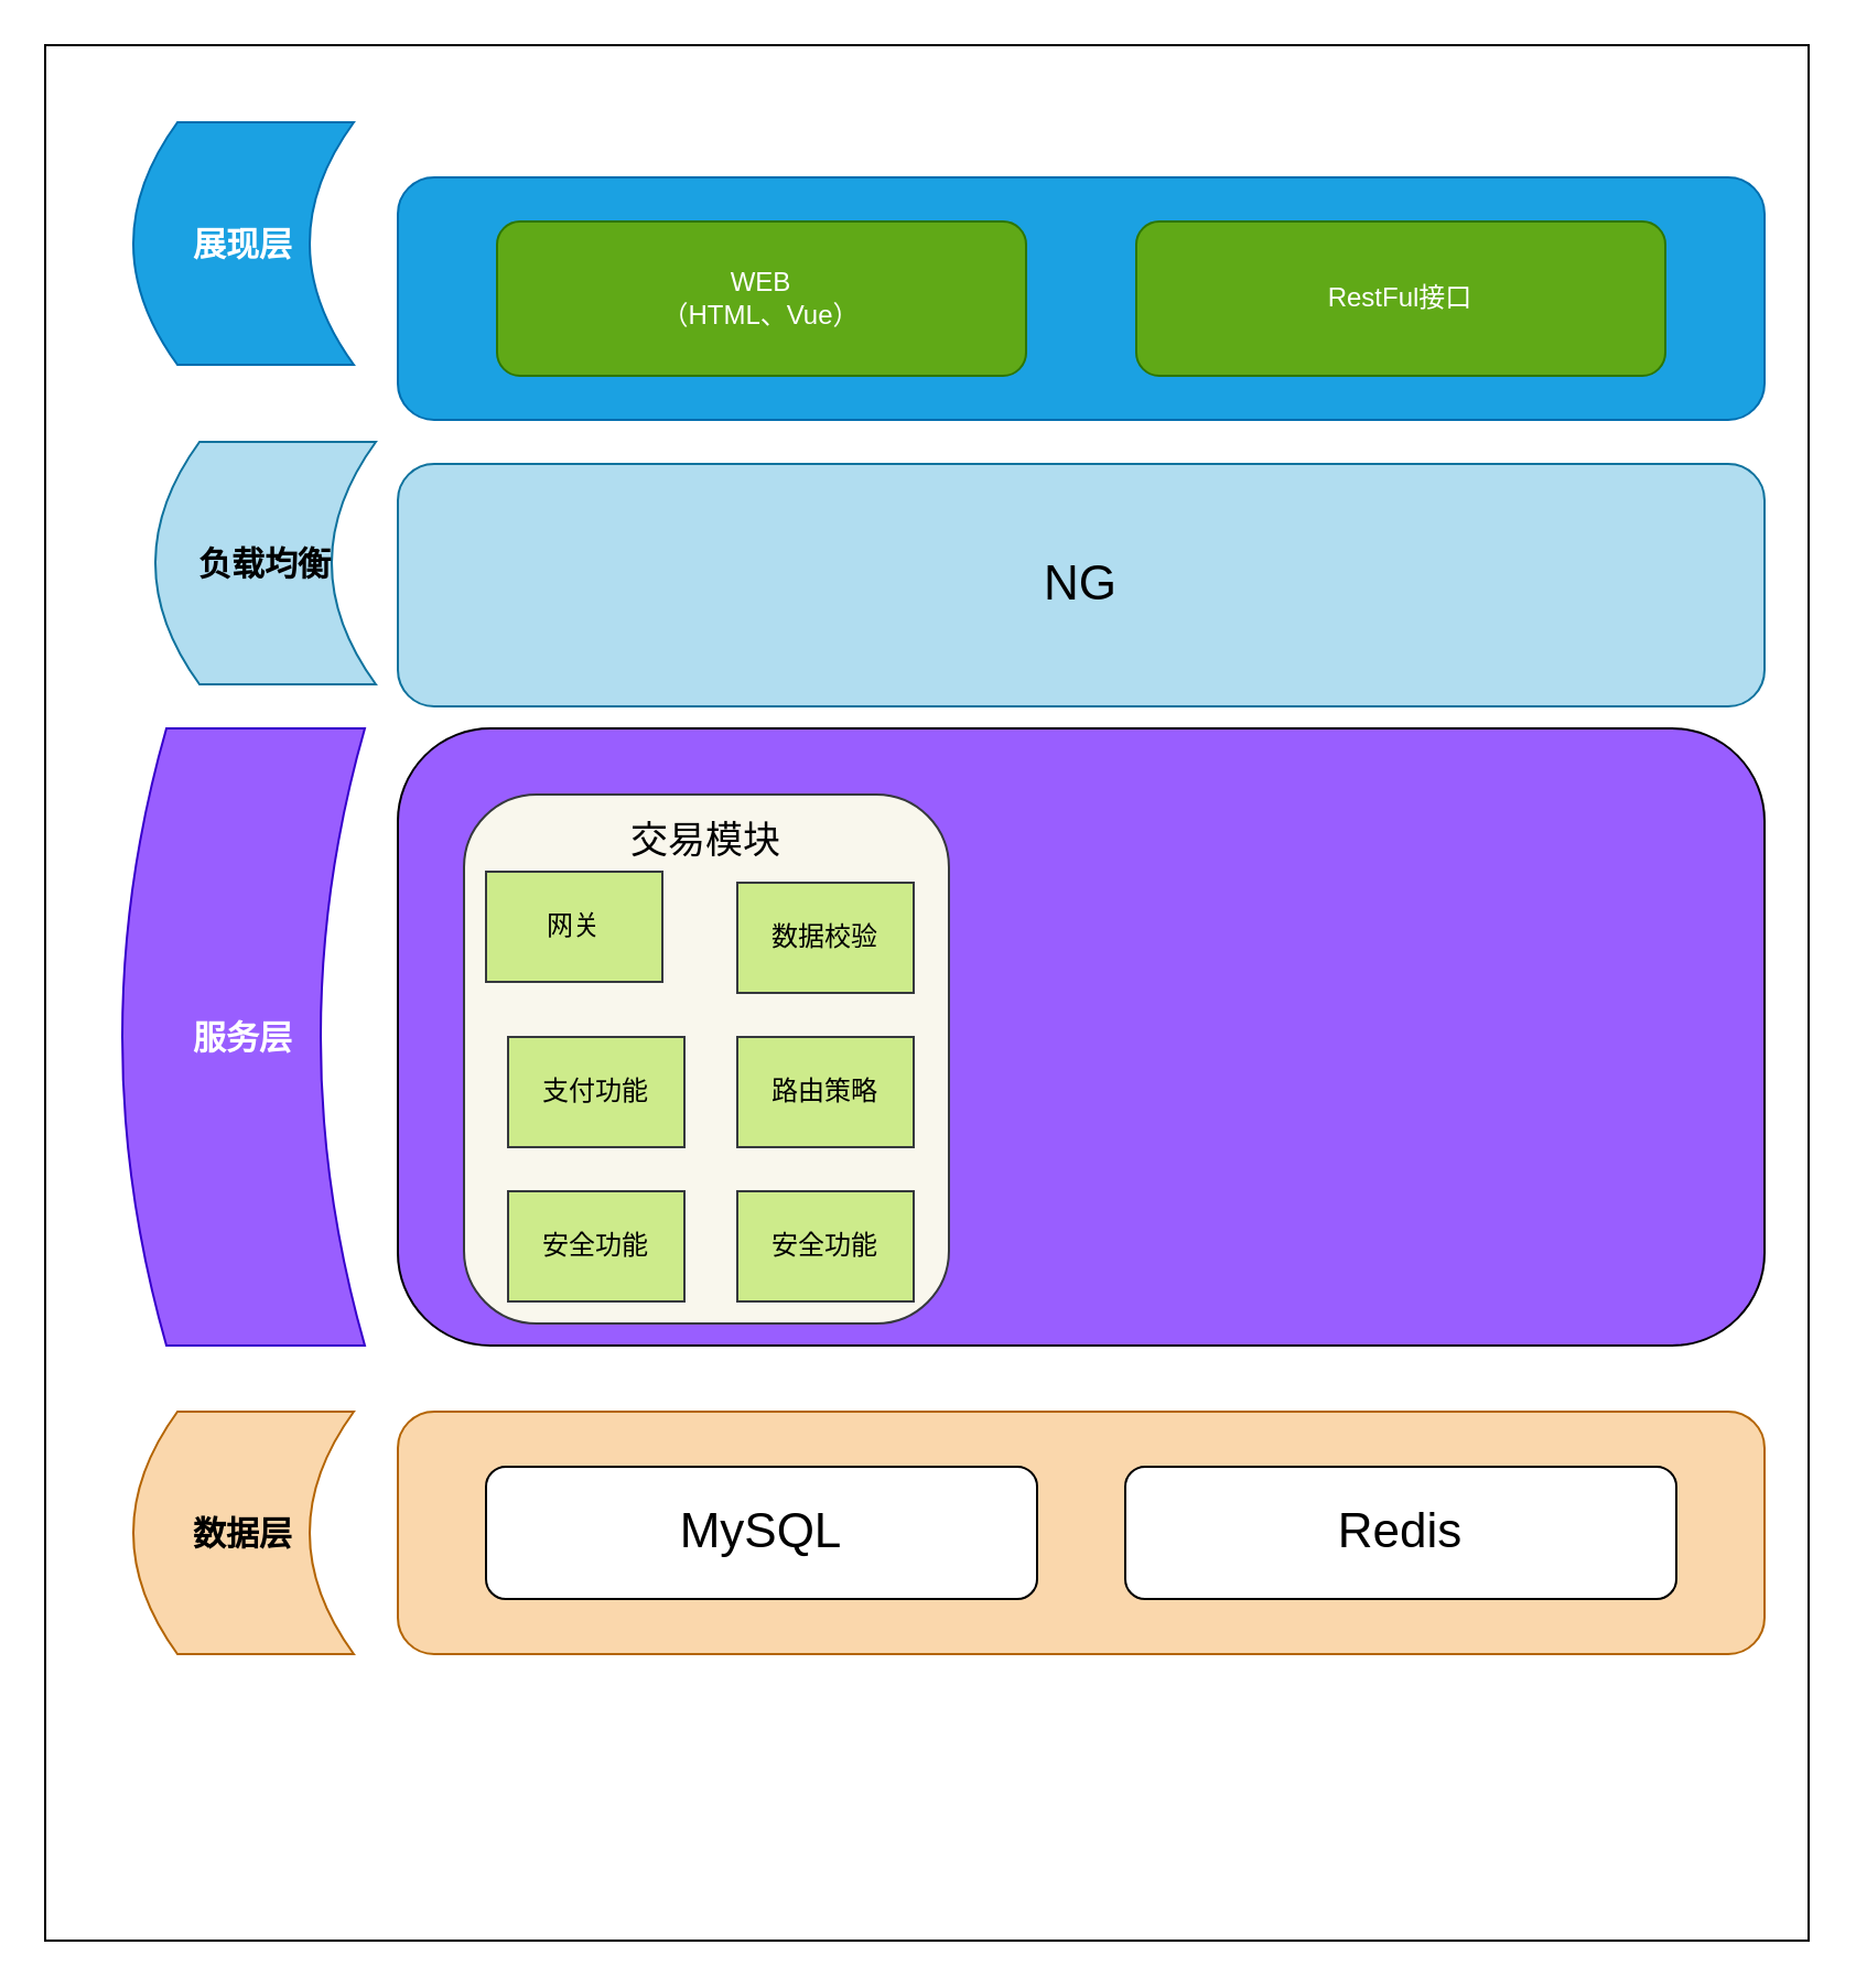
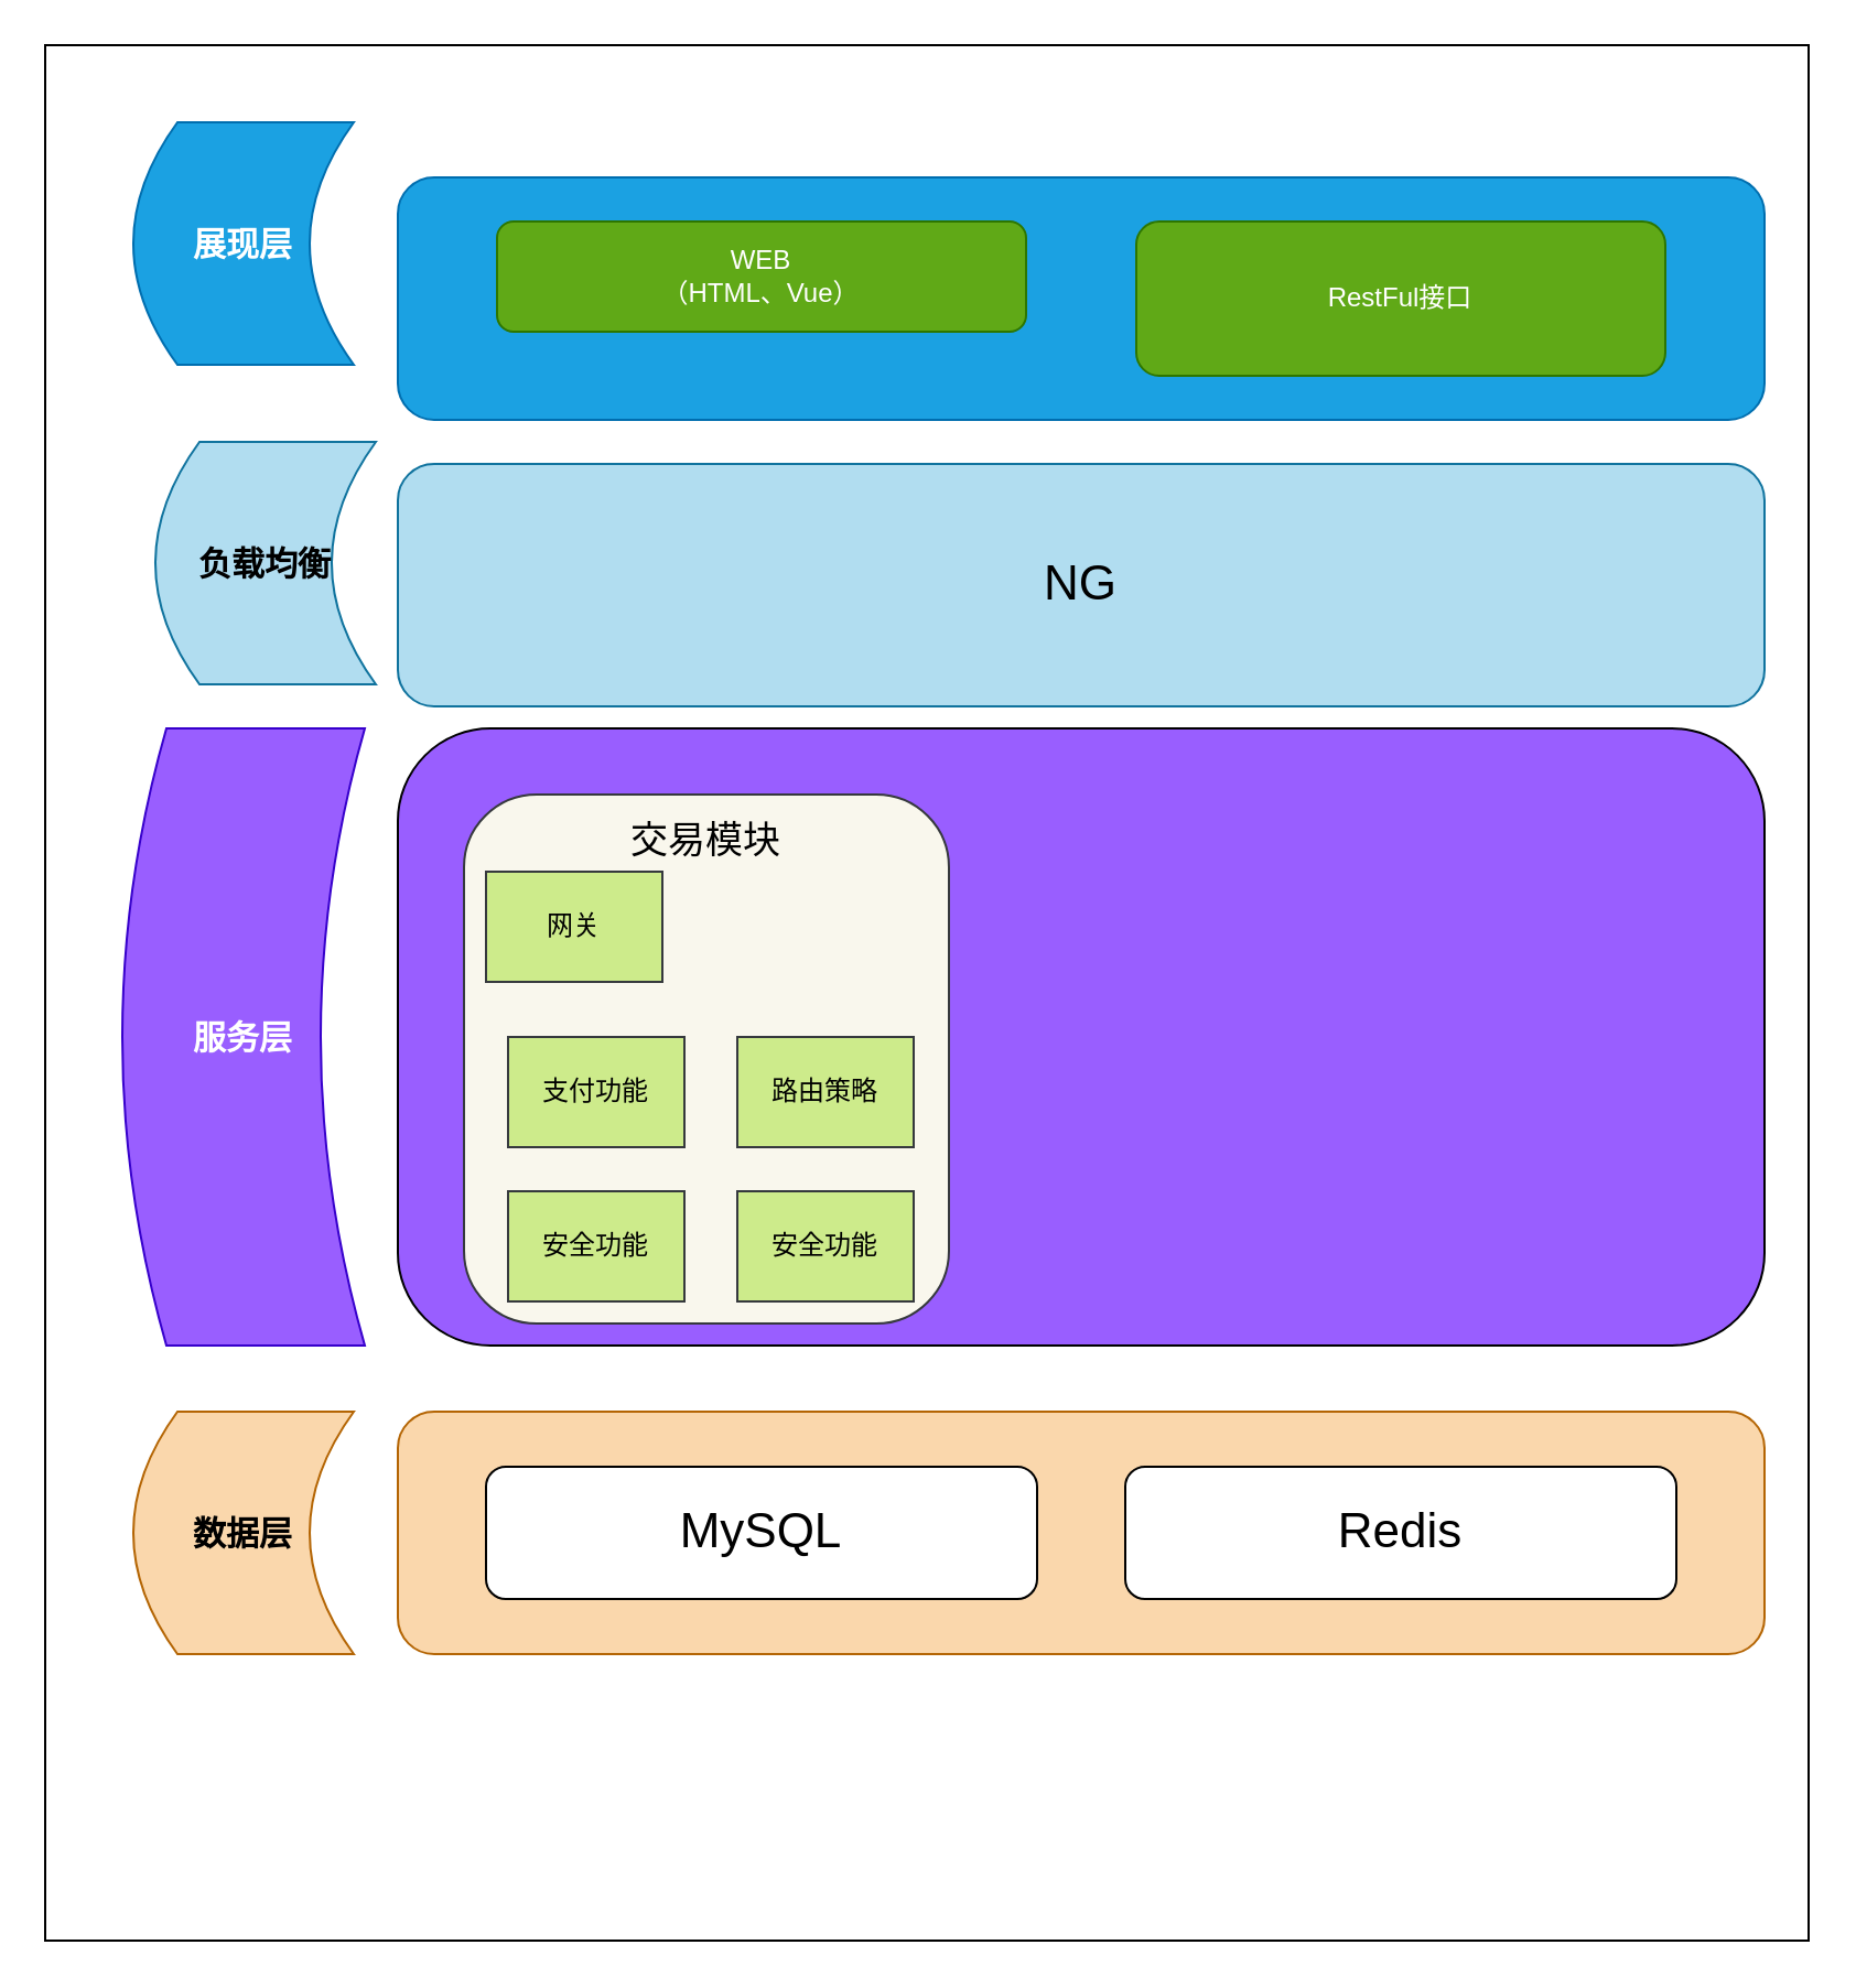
- <mxCell id="5" value="WEB&lt;br&gt;（HTML、Vue）" style="rounded=1;whiteSpace=wrap;html=1;fillColor=#60a917;fontColor=#ffffff;strokeColor=#2D7600;" vertex="1" parent="1"><mxGeometry x="225" y="100" width="240" height="70" as="geometry" /></mxCell>
+ <mxCell id="5" value="WEB&lt;br&gt;（HTML、Vue）" style="rounded=1;whiteSpace=wrap;html=1;fillColor=#60a917;fontColor=#ffffff;strokeColor=#2D7600;" vertex="1" parent="1"><mxGeometry x="225" y="100" width="240" height="50" as="geometry" /></mxCell>
- <mxCell id="17" value="数据校验" style="rounded=0;whiteSpace=wrap;html=1;fontSize=12;fillColor=#cdeb8b;strokeColor=#36393d;" vertex="1" parent="1"><mxGeometry x="334" y="400" width="80" height="50" as="geometry" /></mxCell>
